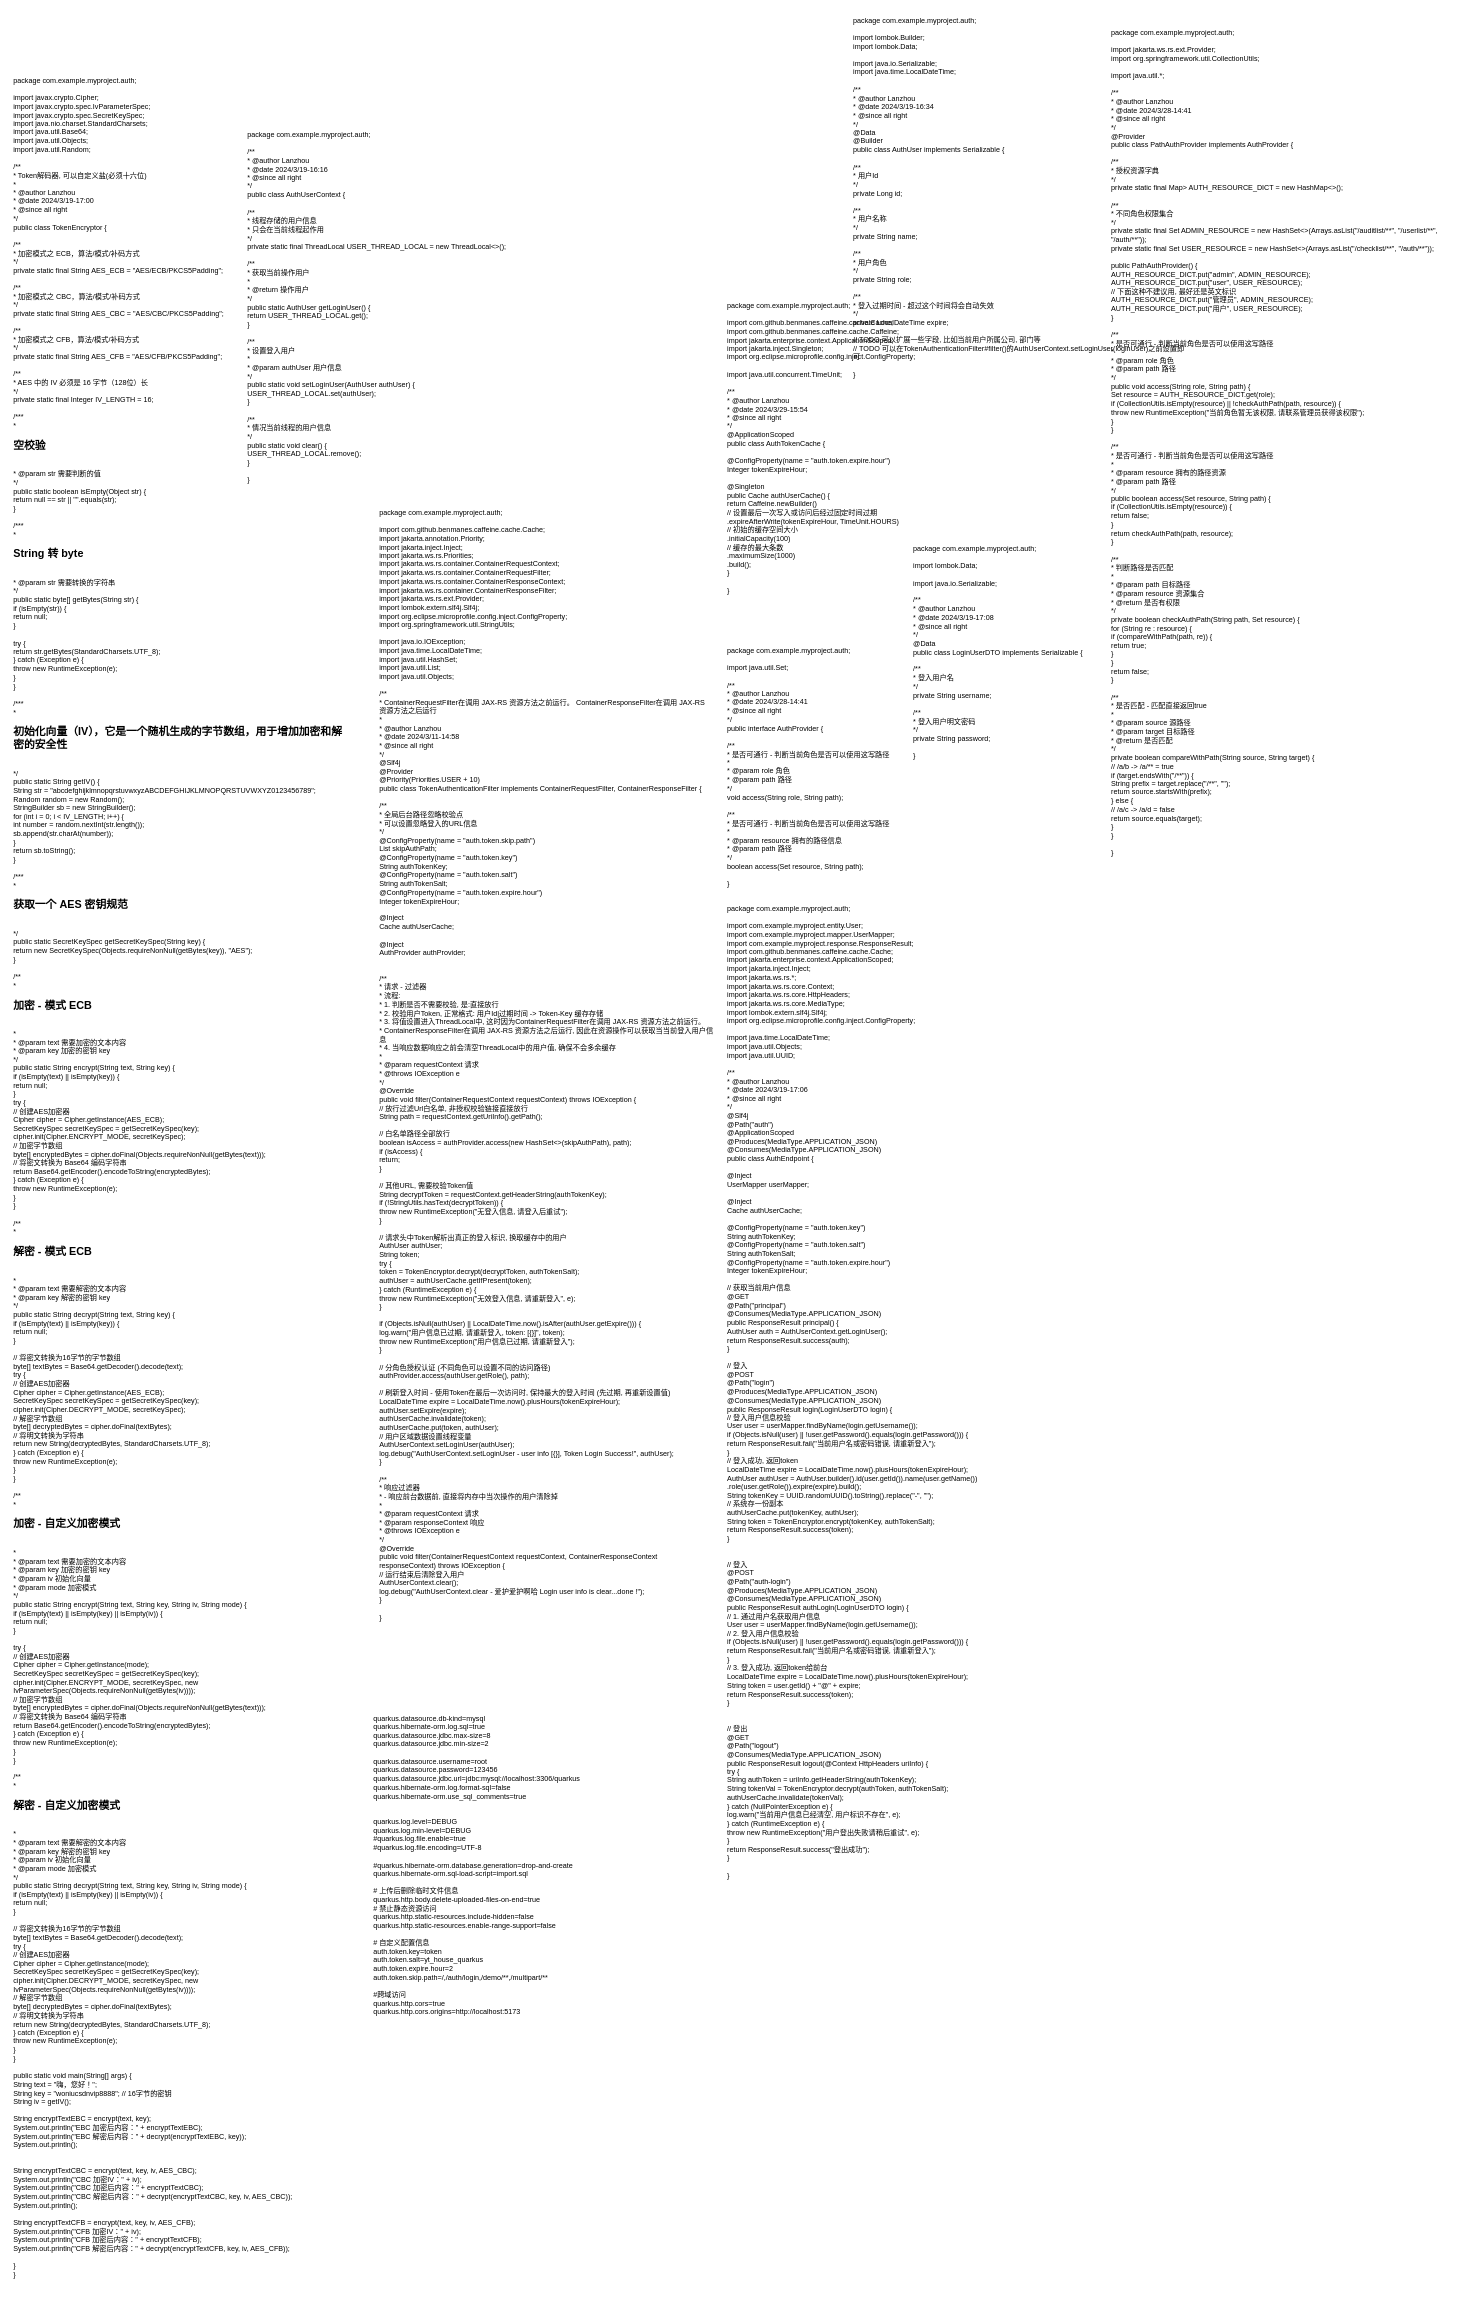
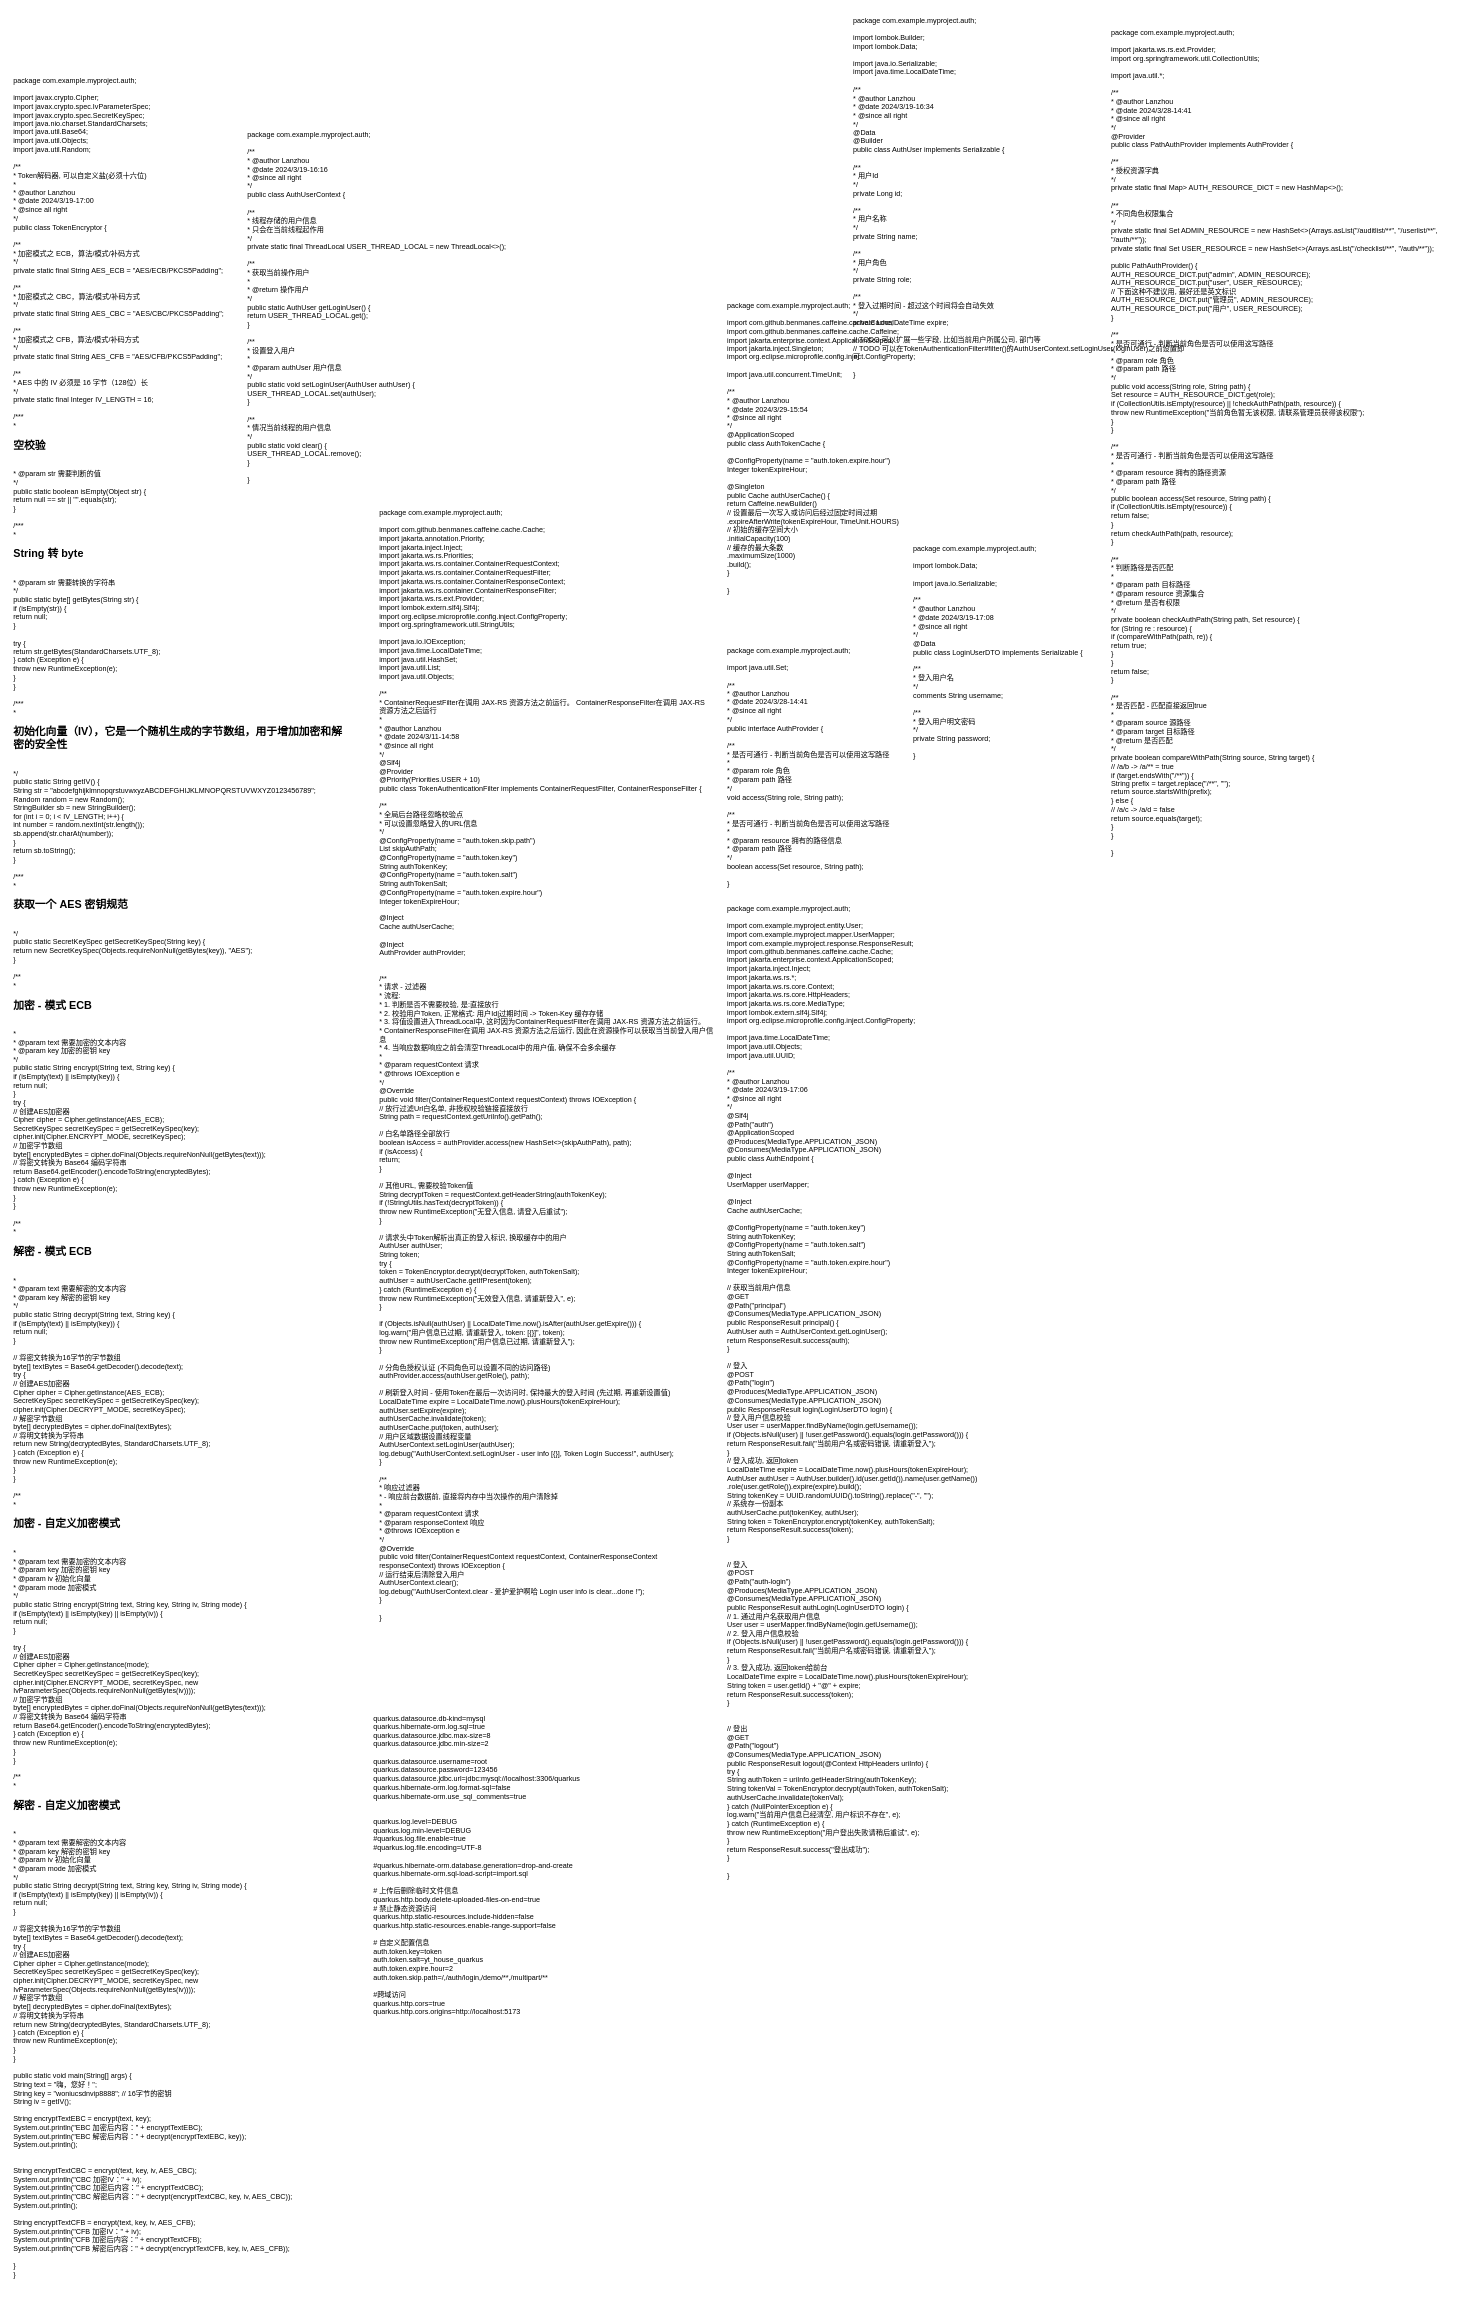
- <mxCell id="4" value="package com.example.myproject.auth; &#10; &#10;import lombok.Data; &#10; &#10;import java.io.Serializable; &#10; &#10;/** &#10; * @author Lanzhou &#10; * @date 2024/3/19-17:08 &#10; * @since all right &#10; */ &#10;@Data &#10;public class LoginUserDTO implements Serializable { &#10; &#10;    /** &#10;     * 登入用户名 &#10;     */ &#10;    private String username; &#10; &#10;    /** &#10;     * 登入用户明文密码 &#10;     */ &#10;    private String password; &#10; &#10;}" style="text;whiteSpace=wrap;html=1;" parent="1" vertex="1"><mxGeometry x="1520" y="900" width="320" height="380" as="geometry" /></mxCell>
+ <mxCell id="4" value="package com.example.myproject.auth; &#10; &#10;import lombok.Data; &#10; &#10;import java.io.Serializable; &#10; &#10;/** &#10; * @author Lanzhou &#10; * @date 2024/3/19-17:08 &#10; * @since all right &#10; */ &#10;@Data &#10;public class LoginUserDTO implements Serializable { &#10; &#10;    /** &#10;     * 登入用户名 &#10;     */ &#10;    comments String username; &#10; &#10;    /** &#10;     * 登入用户明文密码 &#10;     */ &#10;    private String password; &#10; &#10;}" style="text;whiteSpace=wrap;html=1;" parent="1" vertex="1"><mxGeometry x="1520" y="900" width="320" height="380" as="geometry" /></mxCell>
